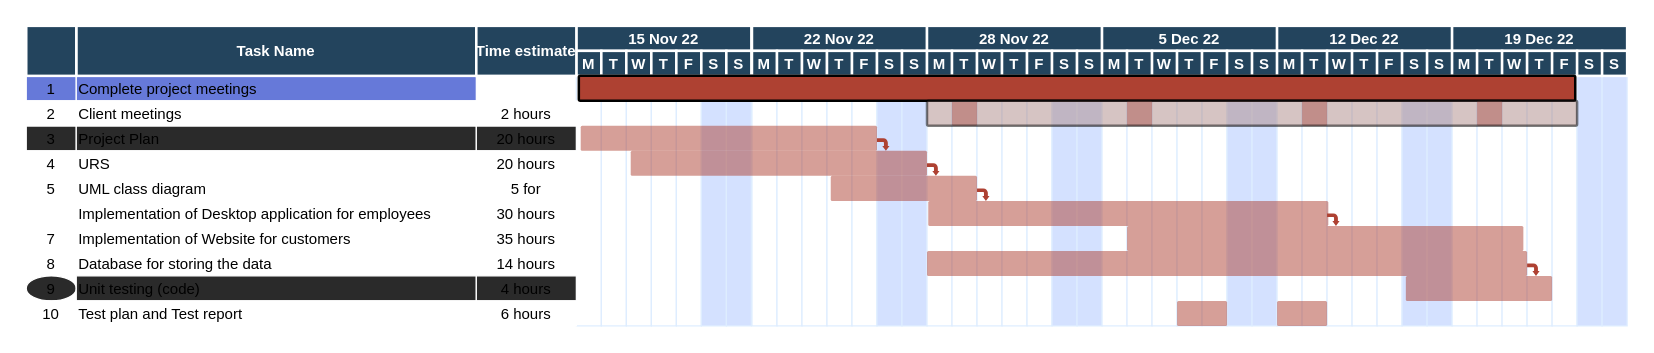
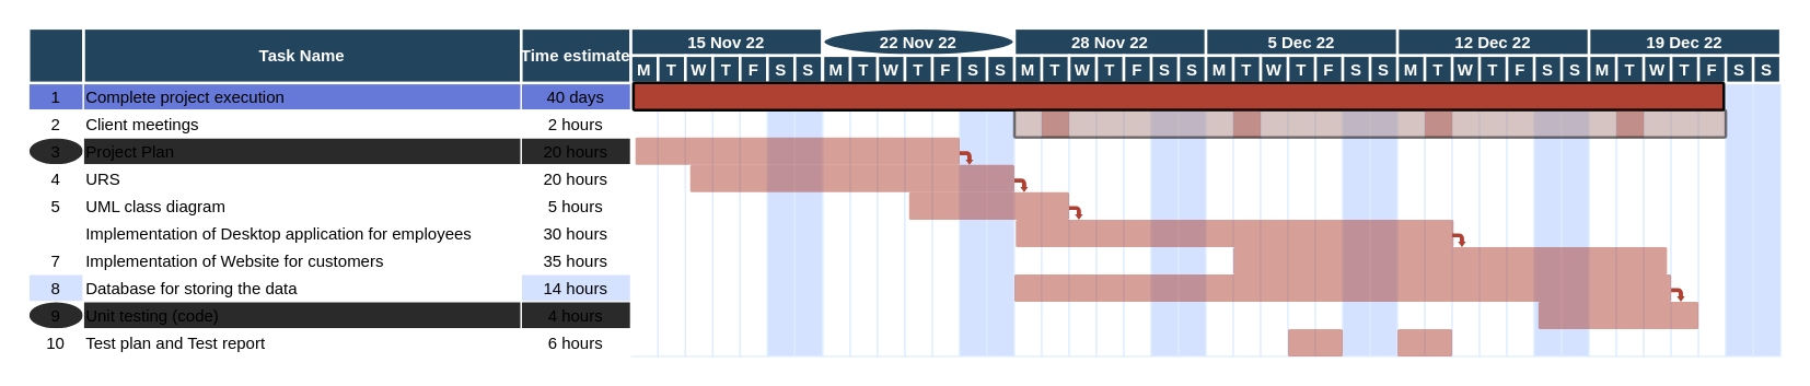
- <mxCell id="83" value="22 Nov 22" style="fillColor=#23445D;strokeColor=#FFFFFF;strokeWidth=2;fontColor=#FFFFFF;fontStyle=1" parent="1" vertex="1"><mxGeometry x="601" y="20" width="140" height="20" as="geometry" /></mxCell>
+ <mxCell id="83" value="22 Nov 22" style="ellipse;fillColor=#23445D;strokeColor=#FFFFFF;strokeWidth=2;fontColor=#FFFFFF;fontStyle=1;" parent="1" vertex="1"><mxGeometry x="601" y="20" width="140" height="20" as="geometry" /></mxCell>
+ <mxCell id="19" value="40 days" style="strokeColor=#FFFFFF;fillColor=#6679D9;" parent="1" vertex="1"><mxGeometry x="380.5" y="60" width="80.0" height="20" as="geometry" /></mxCell>
- <mxCell id="18" value="Complete project meetings" style="align=left;strokeColor=#FFFFFF;fillColor=#6679D9;" parent="1" vertex="1"><mxGeometry x="60.5" y="60" width="320" height="20" as="geometry" /></mxCell>
+ <mxCell id="18" value="Complete project execution" style="align=left;strokeColor=#FFFFFF;fillColor=#6679D9;" parent="1" vertex="1"><mxGeometry x="60.5" y="60" width="320" height="20" as="geometry" /></mxCell>
- <mxCell id="21" value="3" style="strokeColor=#FFFFFF;fillColor=#2A2A2A;" parent="1" vertex="1"><mxGeometry x="20.5" y="100" width="40" height="20" as="geometry" /></mxCell>
+ <mxCell id="21" value="3" style="ellipse;strokeColor=#FFFFFF;fillColor=#2A2A2A;" parent="1" vertex="1"><mxGeometry x="20.5" y="100" width="40" height="20" as="geometry" /></mxCell>
- <mxCell id="29" value="5 for" style="strokeColor=#FFFFFF;" parent="1" vertex="1"><mxGeometry x="380.5" y="140" width="80.0" height="20" as="geometry" /></mxCell>
+ <mxCell id="29" value="5 hours" style="strokeColor=#FFFFFF;" parent="1" vertex="1"><mxGeometry x="380.5" y="140" width="80.0" height="20" as="geometry" /></mxCell>
- <mxCell id="35" value="7" style="strokeColor=#FFFFFF;" parent="1" vertex="1"><mxGeometry x="20.5" y="180" width="40" height="20" as="geometry" /></mxCell>
+ <mxCell id="35" value="7" style="ellipse;strokeColor=#FFFFFF;" parent="1" vertex="1"><mxGeometry x="20.5" y="180" width="40" height="20" as="geometry" /></mxCell>
- <mxCell id="38" value="8" style="strokeColor=#FFFFFF;" parent="1" vertex="1"><mxGeometry x="20.5" y="200" width="40" height="20" as="geometry" /></mxCell>
+ <mxCell id="38" value="8" style="strokeColor=#FFFFFF;fillColor=#d4e1ff;" parent="1" vertex="1"><mxGeometry x="20.5" y="200" width="40" height="20" as="geometry" /></mxCell>
- <mxCell id="40" value="14 hours" style="strokeColor=#FFFFFF;" parent="1" vertex="1"><mxGeometry x="380.5" y="200" width="80.0" height="20" as="geometry" /></mxCell>
+ <mxCell id="40" value="14 hours" style="strokeColor=#FFFFFF;fillColor=#d4e1ff;" parent="1" vertex="1"><mxGeometry x="380.5" y="200" width="80.0" height="20" as="geometry" /></mxCell>
